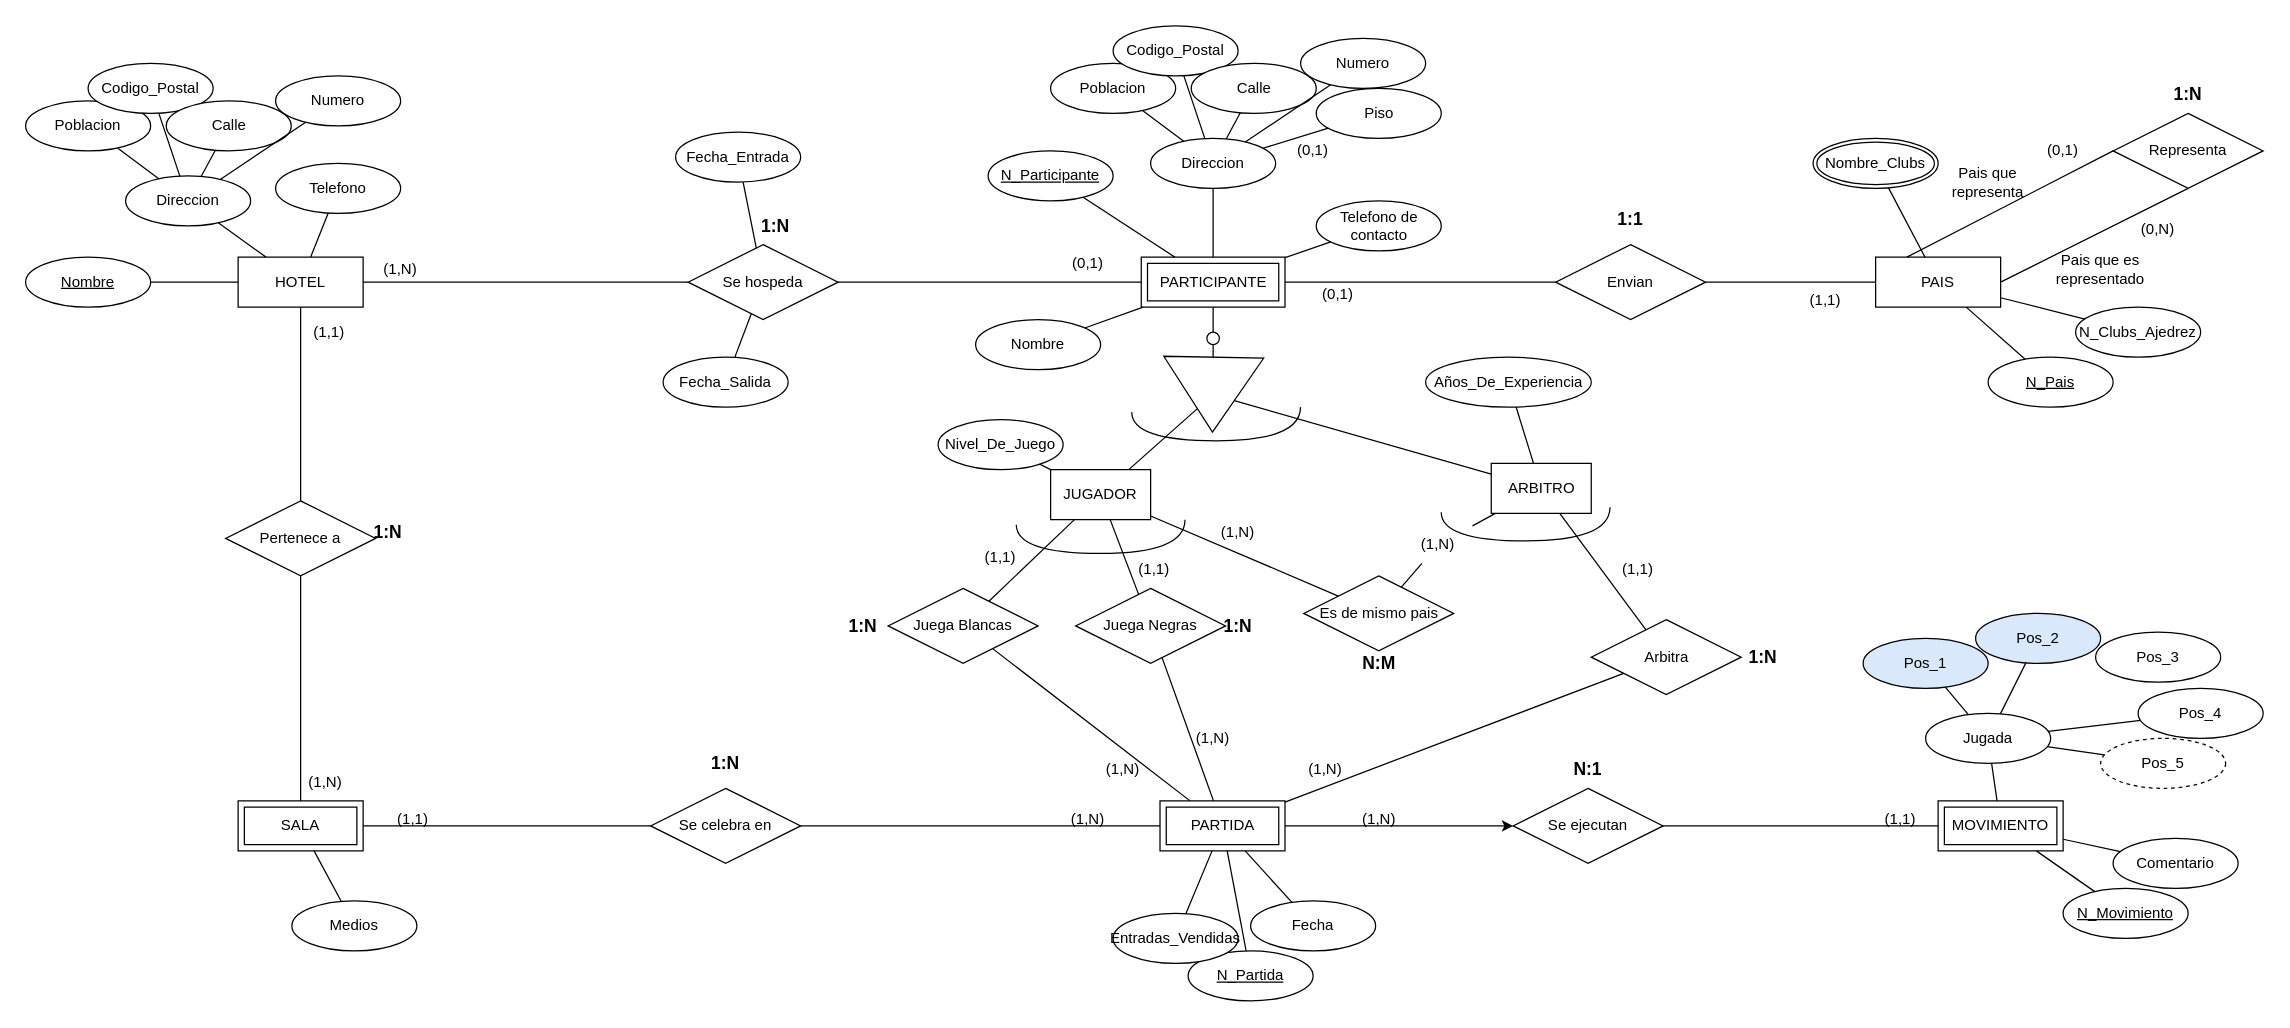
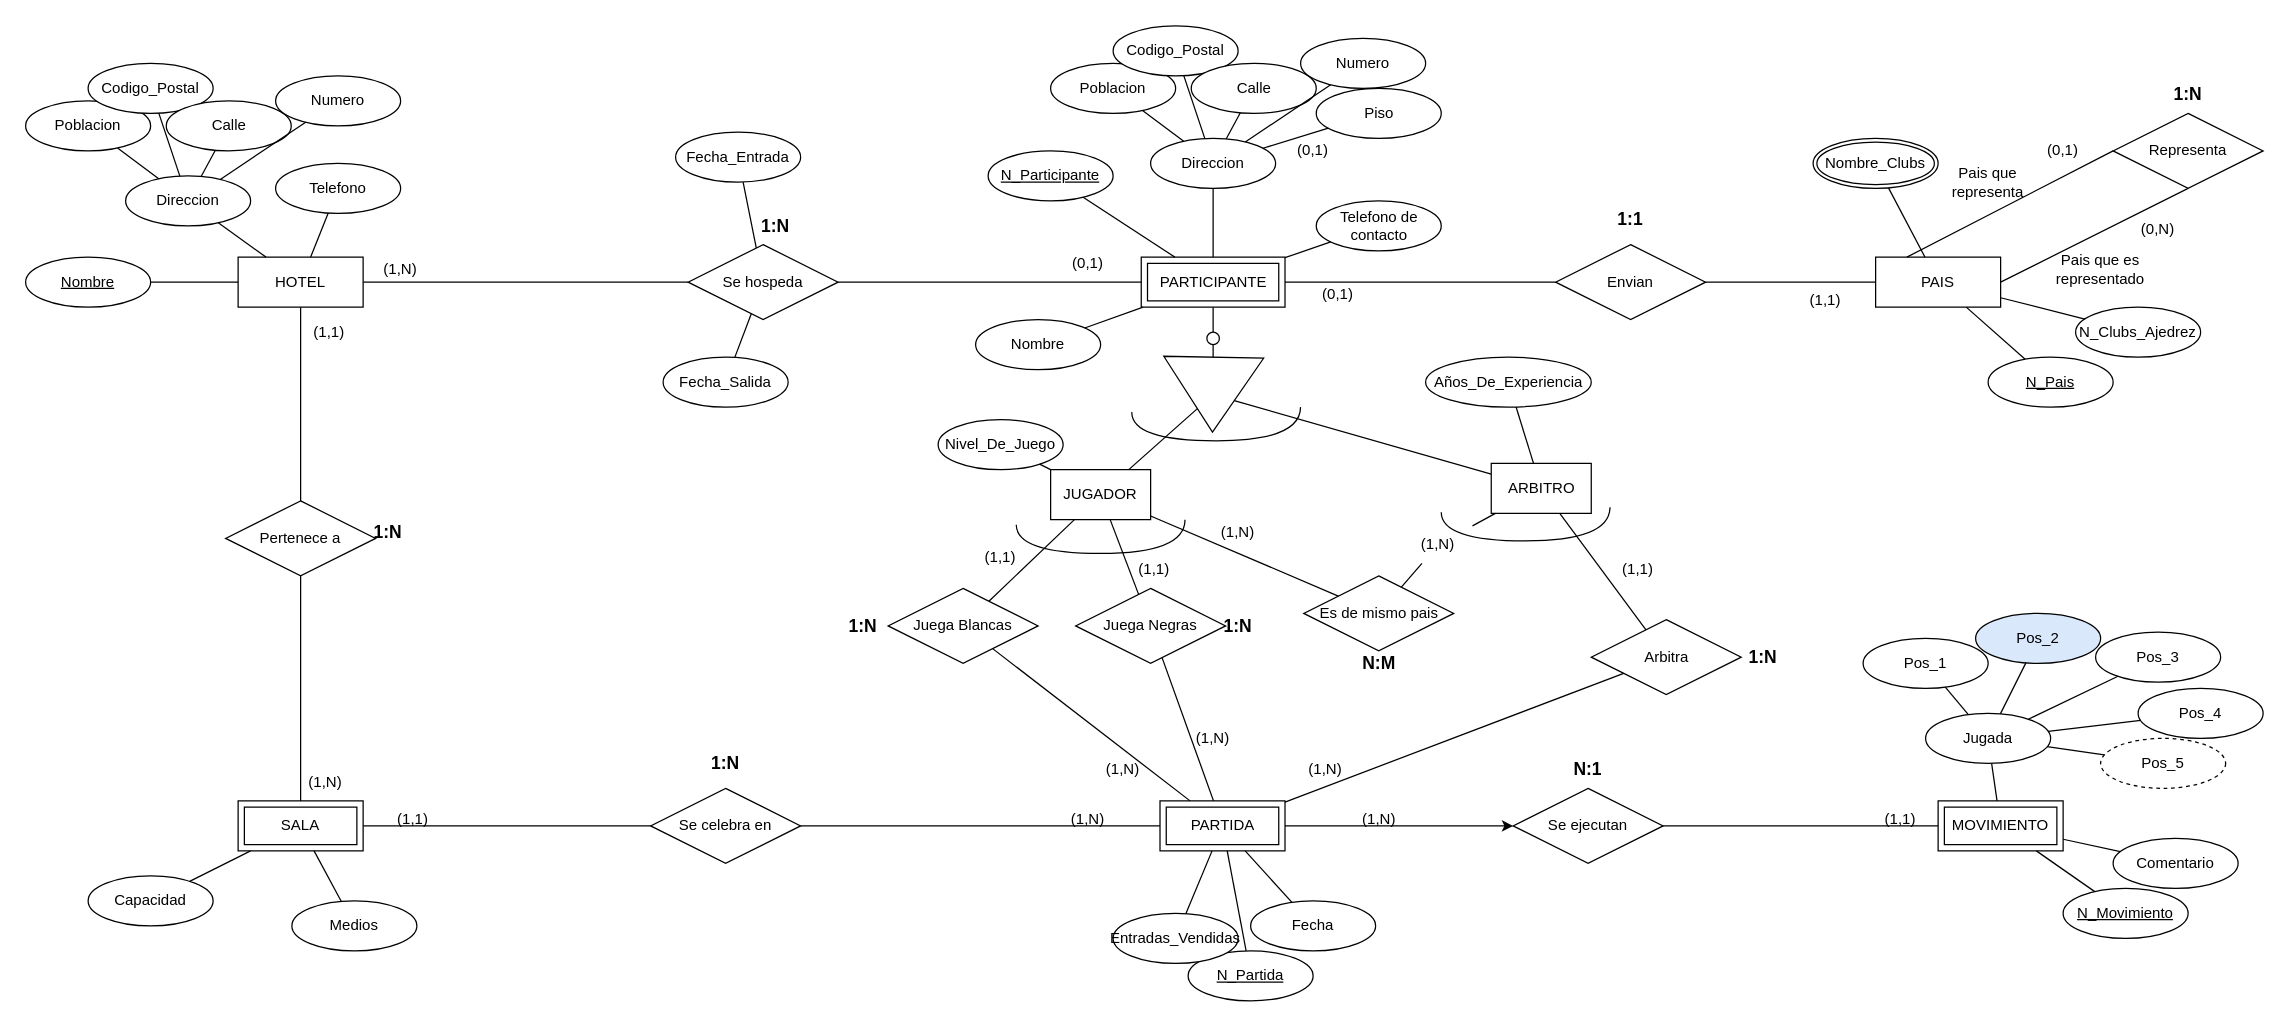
- <mxCell id="109" value="Pos_1" style="ellipse;whiteSpace=wrap;html=1;align=center;fillColor=#dae8fc;" vertex="1" parent="1"><mxGeometry x="1490" y="510" width="100" height="40" as="geometry" /></mxCell>
+ <mxCell id="109" value="Pos_1" style="ellipse;whiteSpace=wrap;html=1;align=center;" vertex="1" parent="1"><mxGeometry x="1490" y="510" width="100" height="40" as="geometry" /></mxCell>
+ <mxCell id="117" value="" style="endArrow=none;html=1;rounded=0;" edge="1" parent="1" source="108" target="113"><mxGeometry relative="1" as="geometry"><mxPoint x="1623" y="640" as="sourcePoint" /><mxPoint x="1627" y="670" as="targetPoint" /></mxGeometry></mxCell>
+ <mxCell id="138" value="" style="endArrow=none;html=1;rounded=0;" edge="1" parent="1" source="135" target="96"><mxGeometry relative="1" as="geometry"><mxPoint x="214" y="761" as="sourcePoint" /><mxPoint x="249" y="700" as="targetPoint" /></mxGeometry></mxCell>
+ <mxCell id="135" value="Capacidad" style="ellipse;whiteSpace=wrap;html=1;align=center;" vertex="1" parent="1"><mxGeometry x="70" y="700" width="100" height="40" as="geometry" /></mxCell>
